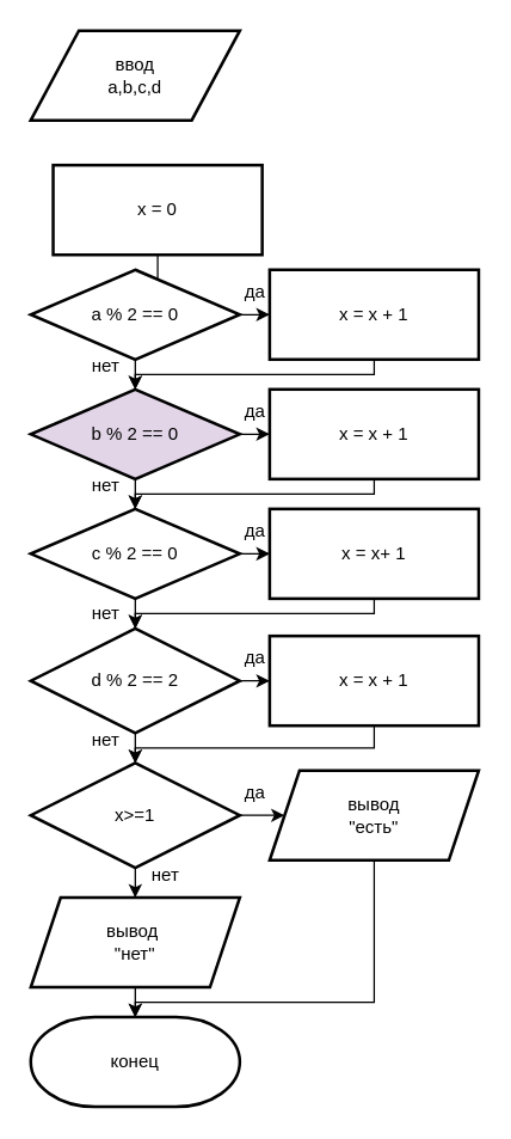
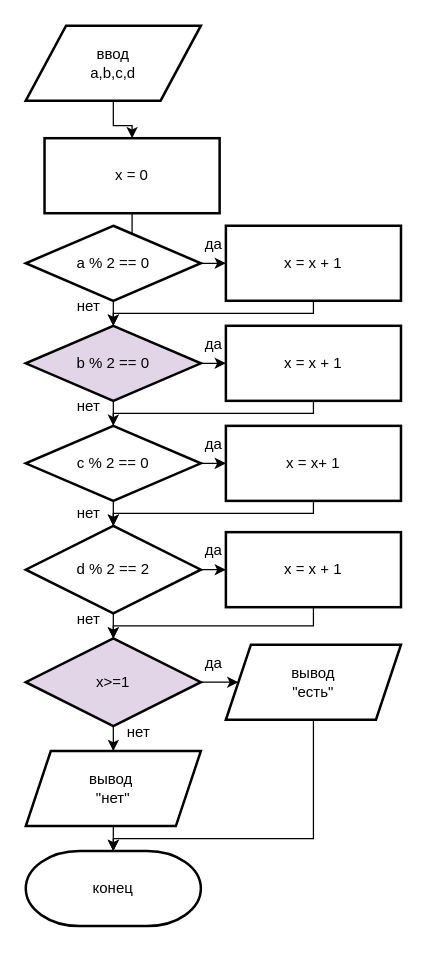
+ <mxCell id="2" value="" style="edgeStyle=orthogonalEdgeStyle;rounded=0;orthogonalLoop=1;jettySize=auto;html=1;" parent="1" source="3" target="5" edge="1"><mxGeometry relative="1" as="geometry" /></mxCell>
- <mxCell id="12" value="" style="edgeStyle=orthogonalEdgeStyle;rounded=0;orthogonalLoop=1;jettySize=auto;html=1;" parent="1" source="13" target="18" edge="1"><mxGeometry relative="1" as="geometry" /></mxCell>
+ <mxCell id="12" value="" style="edgeStyle=orthogonalEdgeStyle;rounded=0;orthogonalLoop=1;jettySize=auto;html=1;endArrow=none;" parent="1" source="13" target="18" edge="1"><mxGeometry relative="1" as="geometry" /></mxCell>
- <mxCell id="28" value="х&amp;gt;=1" style="rhombus;whiteSpace=wrap;html=1;rounded=0;strokeWidth=2;" parent="1" vertex="1"><mxGeometry x="20" y="510" width="140" height="70" as="geometry" /></mxCell>
+ <mxCell id="28" value="х&amp;gt;=1" style="rhombus;whiteSpace=wrap;html=1;rounded=0;strokeWidth=2;fillColor=#e1d5e7;" parent="1" vertex="1"><mxGeometry x="20" y="510" width="140" height="70" as="geometry" /></mxCell>
